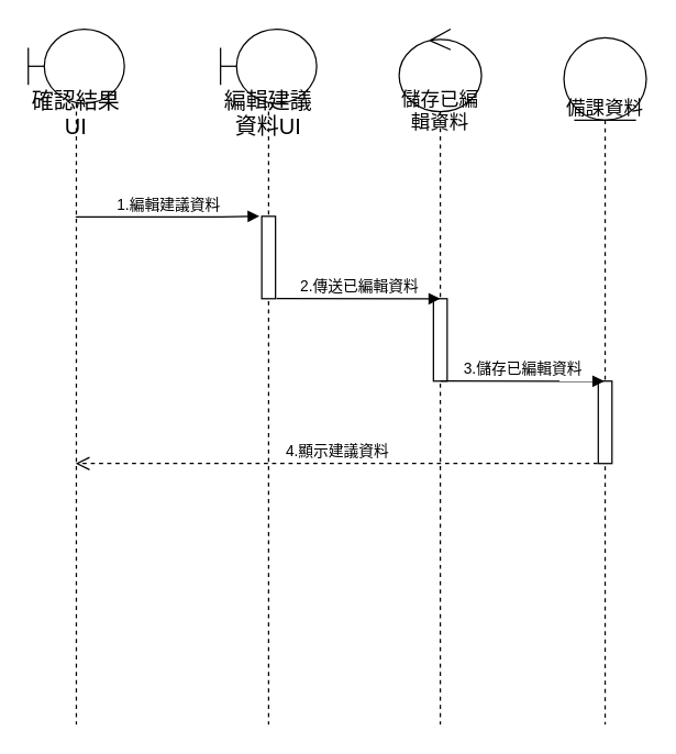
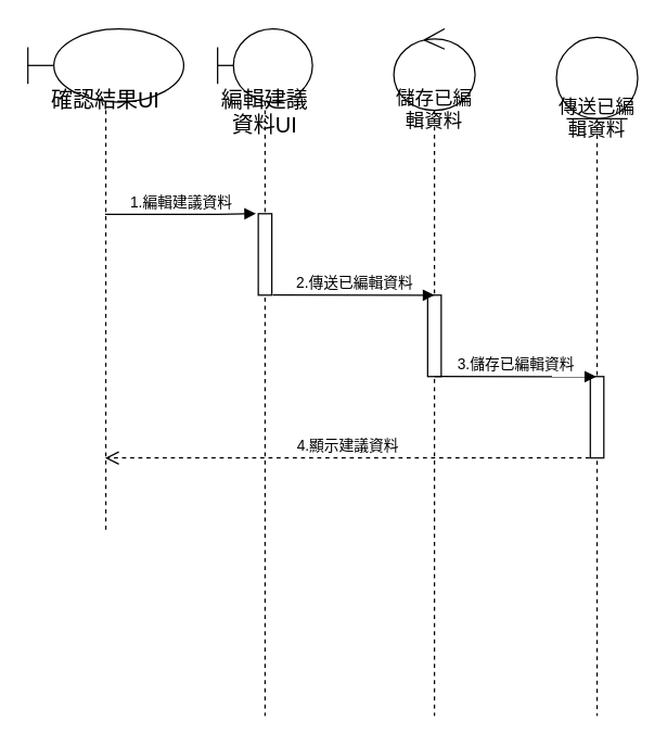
- <mxCell id="4" value="備課資料" style="shape=umlLifeline;participant=umlEntity;perimeter=lifelinePerimeter;whiteSpace=wrap;html=1;container=1;collapsible=0;recursiveResize=0;verticalAlign=top;spacingTop=36;outlineConnect=0;fontSize=14;size=60;" vertex="1" parent="1"><mxGeometry x="410" y="27" width="60" height="500" as="geometry" /></mxCell>
+ <mxCell id="4" value="傳送已編輯資料" style="shape=umlLifeline;participant=umlEntity;perimeter=lifelinePerimeter;whiteSpace=wrap;html=1;container=1;collapsible=0;recursiveResize=0;verticalAlign=top;spacingTop=36;outlineConnect=0;fontSize=14;size=60;" vertex="1" parent="1"><mxGeometry x="410" y="27" width="60" height="500" as="geometry" /></mxCell>
- <mxCell id="9" value="確認結果UI" style="shape=umlLifeline;participant=umlBoundary;perimeter=lifelinePerimeter;whiteSpace=wrap;html=1;container=1;collapsible=0;recursiveResize=0;verticalAlign=top;spacingTop=36;outlineConnect=0;fontSize=16;size=54;" vertex="1" parent="1"><mxGeometry x="20" y="20.75" width="70" height="506.25" as="geometry" /></mxCell>
+ <mxCell id="9" value="確認結果UI" style="shape=umlLifeline;participant=umlBoundary;perimeter=lifelinePerimeter;whiteSpace=wrap;html=1;container=1;collapsible=0;recursiveResize=0;verticalAlign=top;spacingTop=36;outlineConnect=0;fontSize=16;size=54;" vertex="1" parent="1"><mxGeometry x="20" y="20.75" width="115" height="370" as="geometry" /></mxCell>
